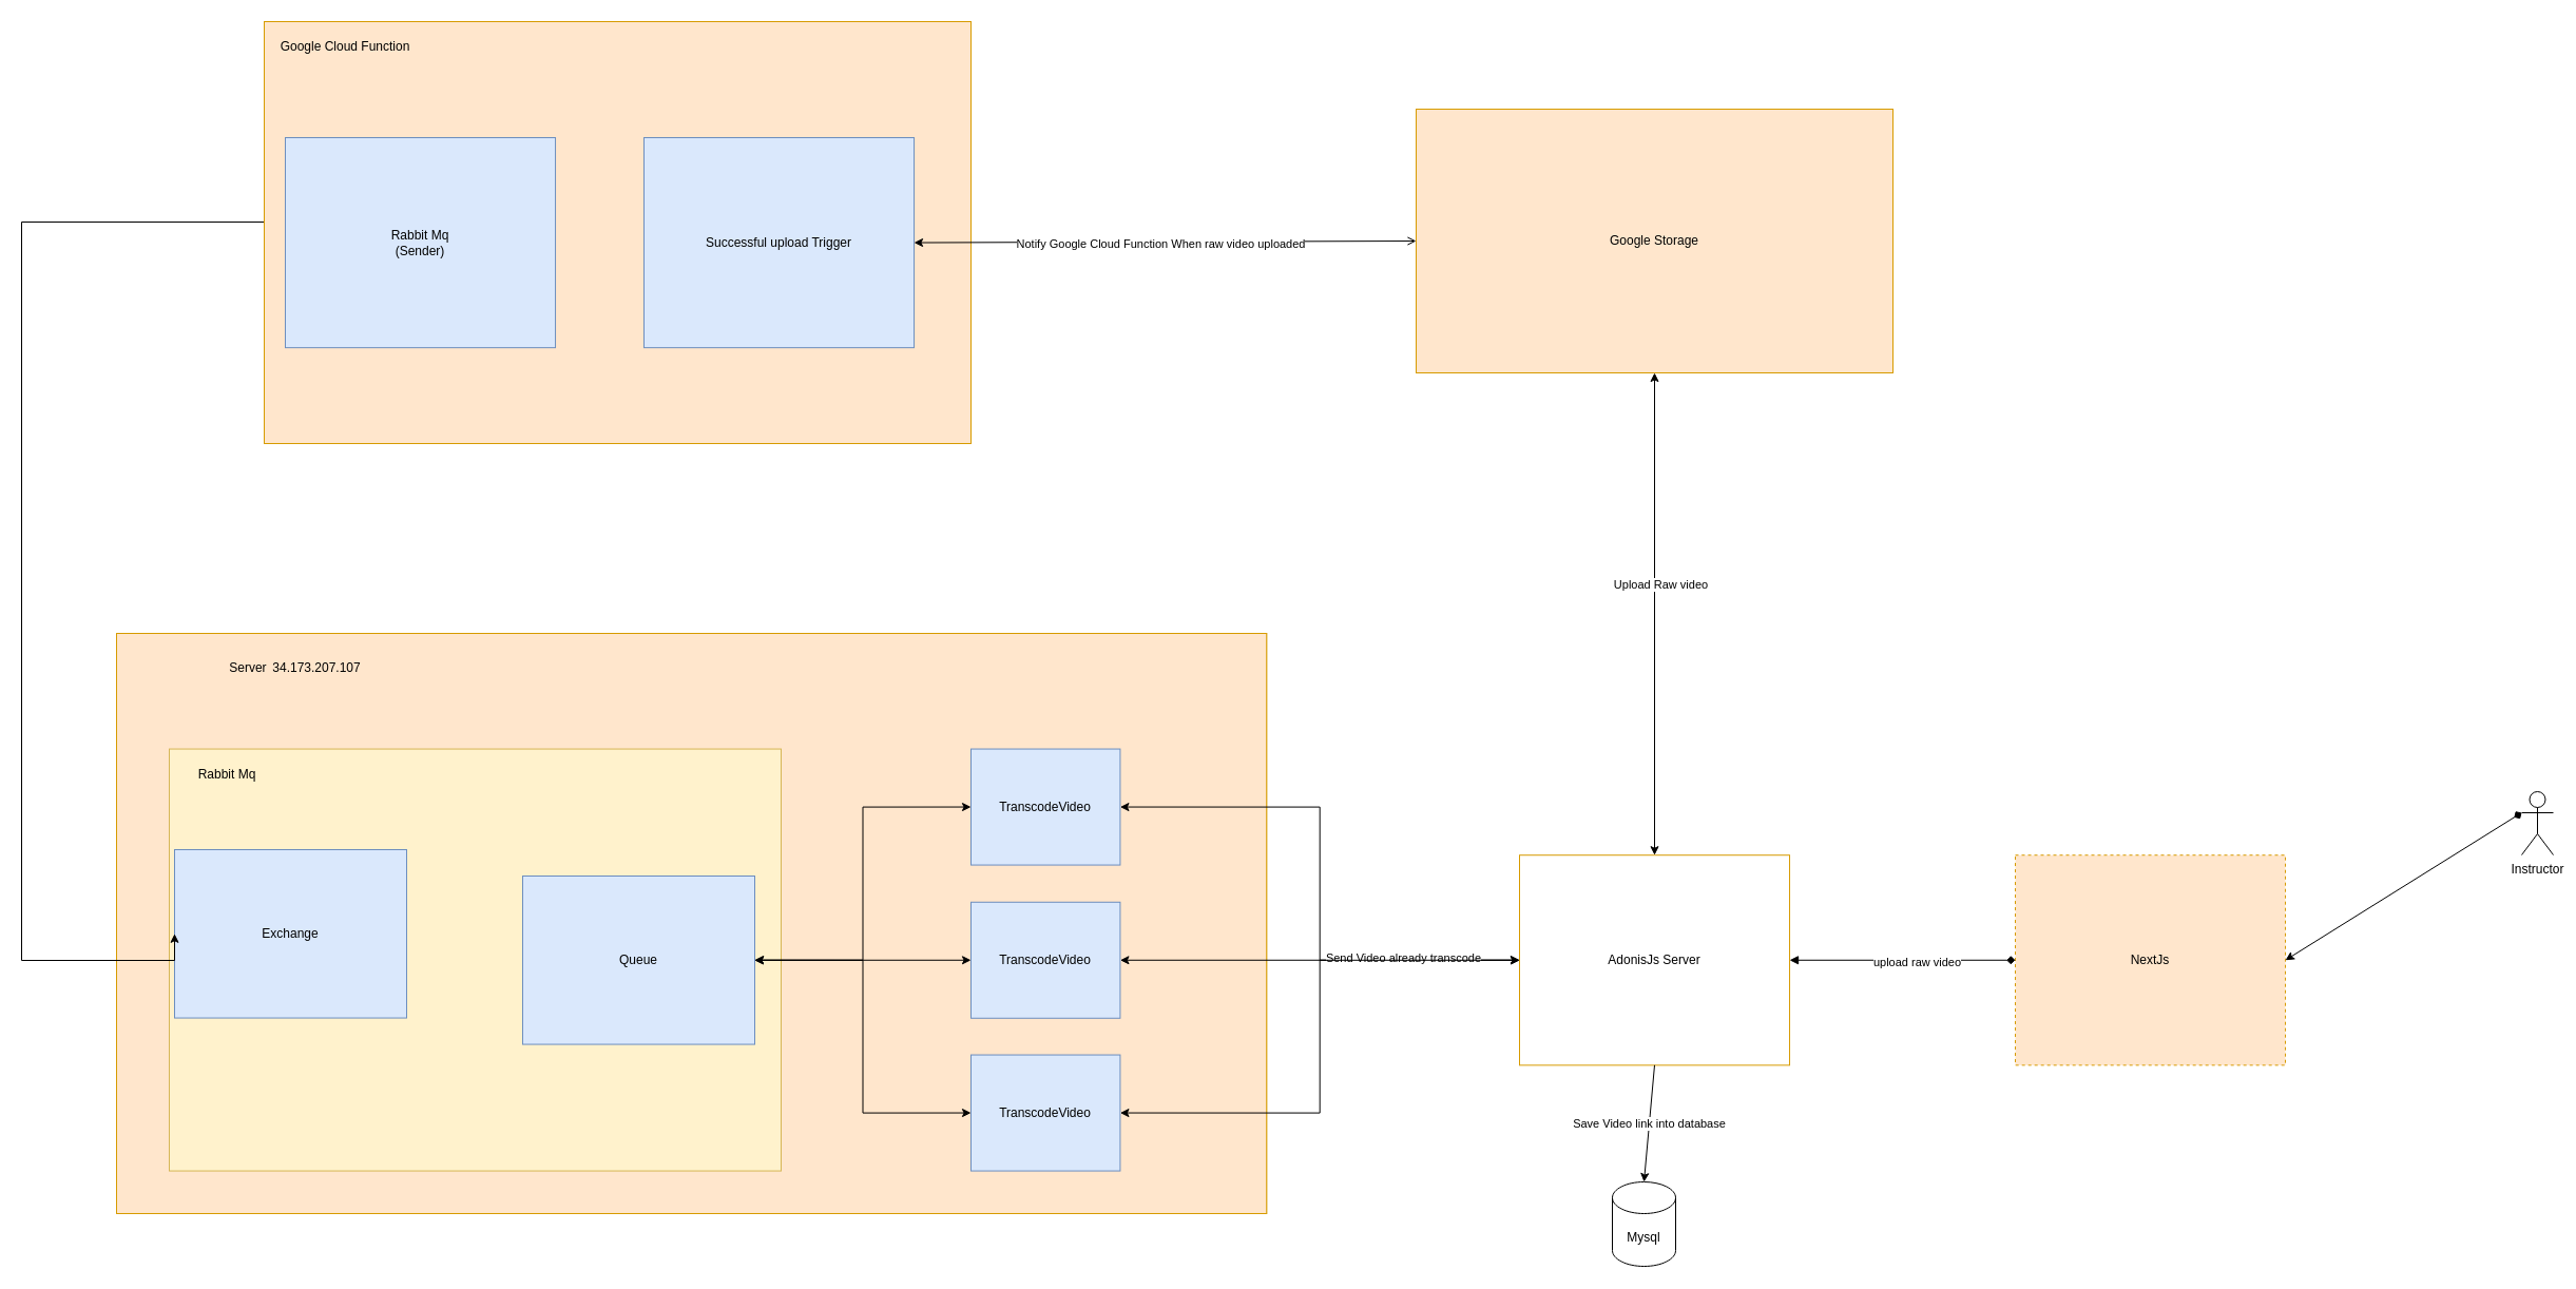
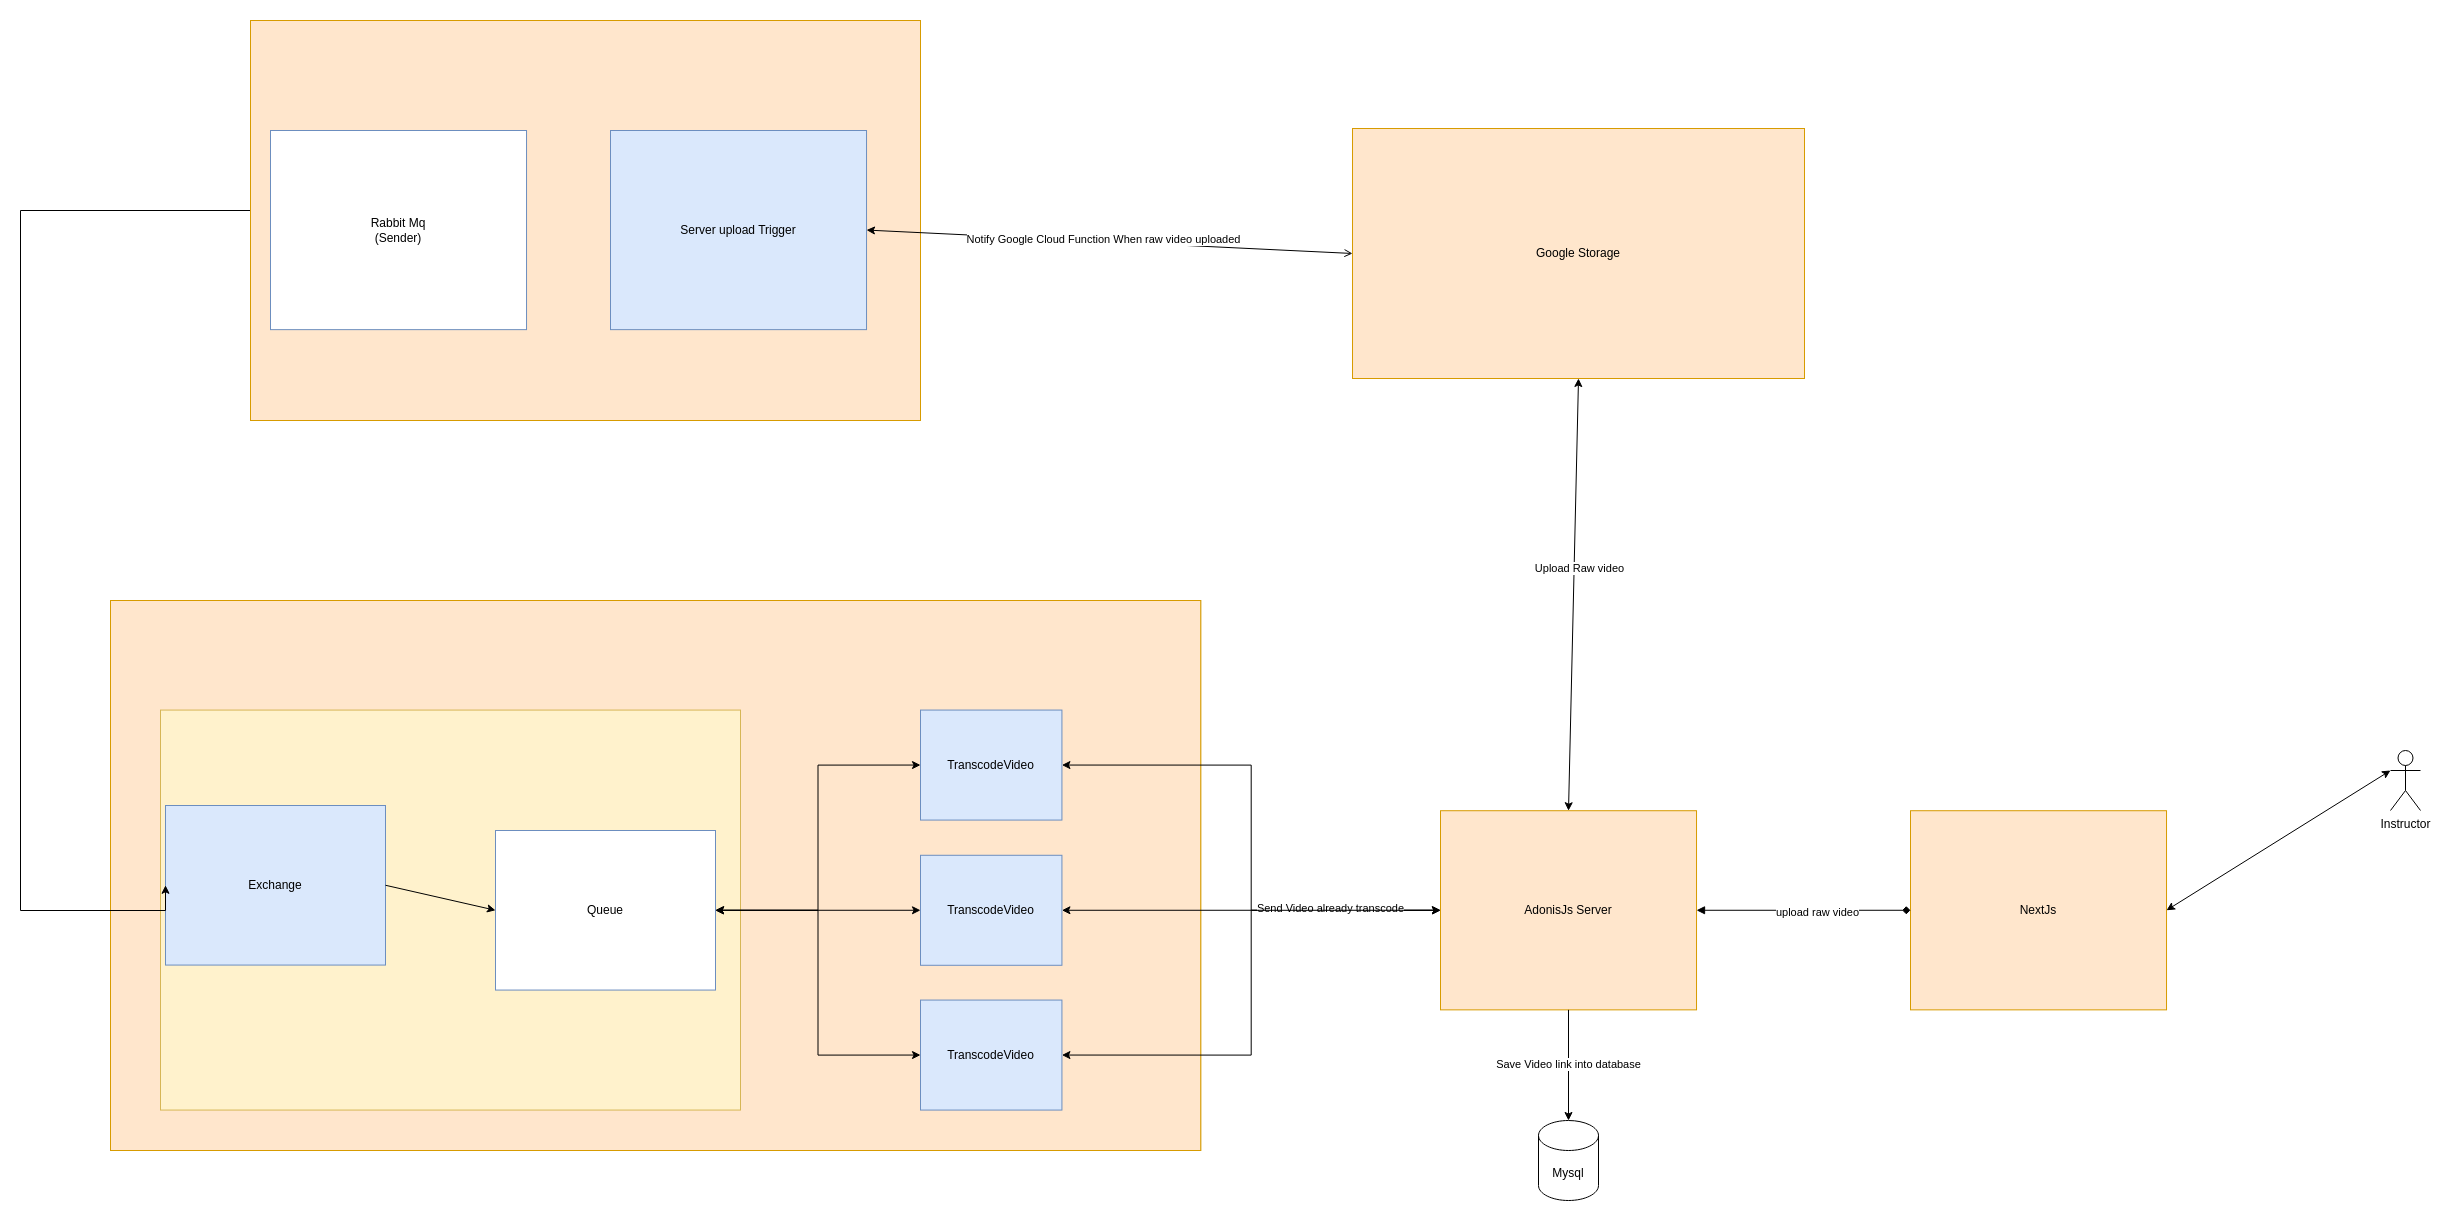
- <mxCell id="29" value="Google Cloud Function" style="text;html=1;strokeColor=none;fillColor=none;align=center;verticalAlign=middle;whiteSpace=wrap;rounded=0;" vertex="1" parent="27"><mxGeometry x="13.75" y="13.79" width="126.25" height="20.69" as="geometry" /></mxCell>
- <mxCell id="34" value="Google Storage" style="rounded=0;whiteSpace=wrap;html=1;fillColor=#ffe6cc;strokeColor=#d79b00;" vertex="1" parent="1"><mxGeometry x="1342.01" y="103" width="451.99" height="250" as="geometry" /></mxCell>
+ <mxCell id="34" value="Google Storage" style="rounded=0;whiteSpace=wrap;html=1;fillColor=#ffe6cc;strokeColor=#d79b00;" vertex="1" parent="1"><mxGeometry x="1352.01" y="128" width="451.99" height="250" as="geometry" /></mxCell>
- <mxCell id="30" value="Rabbit Mq&lt;br&gt;(Sender)" style="rounded=0;whiteSpace=wrap;html=1;fillColor=#dae8fc;strokeColor=#6c8ebf;" vertex="1" parent="27"><mxGeometry x="20.004" y="109.995" width="256.034" height="199.138" as="geometry" /></mxCell>
+ <mxCell id="30" value="Rabbit Mq&lt;br&gt;(Sender)" style="rounded=0;whiteSpace=wrap;html=1;fillColor=#ffffff;strokeColor=#6c8ebf;" vertex="1" parent="27"><mxGeometry x="20.004" y="109.995" width="256.034" height="199.138" as="geometry" /></mxCell>
- <mxCell id="31" value="Successful upload Trigger" style="rounded=0;whiteSpace=wrap;html=1;fillColor=#dae8fc;strokeColor=#6c8ebf;" vertex="1" parent="27"><mxGeometry x="360.004" y="109.995" width="256.034" height="199.138" as="geometry" /></mxCell>
+ <mxCell id="31" value="Server upload Trigger" style="rounded=0;whiteSpace=wrap;html=1;fillColor=#dae8fc;strokeColor=#6c8ebf;" vertex="1" parent="27"><mxGeometry x="360.004" y="109.995" width="256.034" height="199.138" as="geometry" /></mxCell>
- <mxCell id="4" value="Server&amp;nbsp;&lt;span style=&quot;text-indent: -18pt;&quot; lang=&quot;EN-US&quot;&gt;&lt;span style=&quot;font-stretch: normal; font-size: 7pt; line-height: normal; font-family: &amp;quot;Times New Roman&amp;quot;; font-size-adjust: none; font-kerning: auto; font-variant-alternates: normal; font-variant-ligatures: normal; font-variant-numeric: normal; font-variant-east-asian: normal; font-variant-position: normal; font-feature-settings: normal; font-optical-sizing: auto; font-variation-settings: normal;&quot;&gt;&amp;nbsp;&lt;/span&gt;&lt;/span&gt;&lt;span style=&quot;text-indent: -18pt;&quot; lang=&quot;EN-US&quot;&gt;34.173.207.107&lt;/span&gt;" style="text;html=1;strokeColor=none;fillColor=none;align=center;verticalAlign=middle;whiteSpace=wrap;rounded=0;" vertex="1" parent="2"><mxGeometry x="29.4" y="18.97" width="280.6" height="28.45" as="geometry" /></mxCell>
- <mxCell id="8" value="Rabbit Mq" style="text;html=1;strokeColor=none;fillColor=none;align=center;verticalAlign=middle;whiteSpace=wrap;rounded=0;" vertex="1" parent="6"><mxGeometry x="20" y="13.79" width="70" height="20.69" as="geometry" /></mxCell>
- <mxCell id="39" value="" style="endArrow=diamond;startArrow=classic;html=1;rounded=0;exitX=1;exitY=0.5;exitDx=0;exitDy=0;entryX=0;entryY=0.333;entryDx=0;entryDy=0;entryPerimeter=0;" edge="1" parent="1" source="26" target="25"><mxGeometry width="50" height="50" relative="1" as="geometry"><mxPoint x="2250" y="850" as="sourcePoint" /><mxPoint x="2300" y="800" as="targetPoint" /></mxGeometry></mxCell>
+ <mxCell id="39" value="" style="endArrow=classic;startArrow=classic;html=1;rounded=0;exitX=1;exitY=0.5;exitDx=0;exitDy=0;entryX=0;entryY=0.333;entryDx=0;entryDy=0;entryPerimeter=0;" edge="1" parent="1" source="26" target="25"><mxGeometry width="50" height="50" relative="1" as="geometry"><mxPoint x="2250" y="850" as="sourcePoint" /><mxPoint x="2300" y="800" as="targetPoint" /></mxGeometry></mxCell>
+ <mxCell id="11" value="" style="endArrow=classic;html=1;rounded=0;exitX=1;exitY=0.5;exitDx=0;exitDy=0;entryX=0;entryY=0.5;entryDx=0;entryDy=0;" edge="1" parent="6" source="9" target="10"><mxGeometry width="50" height="50" relative="1" as="geometry"><mxPoint x="520" y="570.44" as="sourcePoint" /><mxPoint x="570" y="520.44" as="targetPoint" /></mxGeometry></mxCell>
- <mxCell id="10" value="Queue" style="rounded=0;whiteSpace=wrap;html=1;fillColor=#dae8fc;strokeColor=#6c8ebf;" vertex="1" parent="6"><mxGeometry x="335" y="120.44" width="220" height="159.56" as="geometry" /></mxCell>
+ <mxCell id="10" value="Queue" style="rounded=0;whiteSpace=wrap;html=1;fillColor=#ffffff;strokeColor=#6c8ebf;" vertex="1" parent="6"><mxGeometry x="335" y="120.44" width="220" height="159.56" as="geometry" /></mxCell>
- <mxCell id="18" value="AdonisJs Server" style="rounded=0;whiteSpace=wrap;html=1;fillColor=#ffffff;strokeColor=#d79b00;" vertex="1" parent="1"><mxGeometry x="1439.997" y="810.215" width="256.034" height="199.138" as="geometry" /></mxCell>
+ <mxCell id="18" value="AdonisJs Server" style="rounded=0;whiteSpace=wrap;html=1;fillColor=#ffe6cc;strokeColor=#d79b00;" vertex="1" parent="1"><mxGeometry x="1439.997" y="810.215" width="256.034" height="199.138" as="geometry" /></mxCell>
- <mxCell id="26" value="NextJs" style="rounded=0;whiteSpace=wrap;html=1;fillColor=#ffe6cc;strokeColor=#d79b00;dashed=1;" vertex="1" parent="1"><mxGeometry x="1909.997" y="810.215" width="256.034" height="199.138" as="geometry" /></mxCell>
+ <mxCell id="26" value="NextJs" style="rounded=0;whiteSpace=wrap;html=1;fillColor=#ffe6cc;strokeColor=#d79b00;" vertex="1" parent="1"><mxGeometry x="1909.997" y="810.215" width="256.034" height="199.138" as="geometry" /></mxCell>
- <mxCell id="23" value="Mysql" style="shape=cylinder3;whiteSpace=wrap;html=1;boundedLbl=1;backgroundOutline=1;size=15;" vertex="1" parent="1"><mxGeometry x="1528.01" y="1120" width="60" height="80" as="geometry" /></mxCell>
+ <mxCell id="23" value="Mysql" style="shape=cylinder3;whiteSpace=wrap;html=1;boundedLbl=1;backgroundOutline=1;size=15;" vertex="1" parent="1"><mxGeometry x="1538.01" y="1120" width="60" height="80" as="geometry" /></mxCell>
